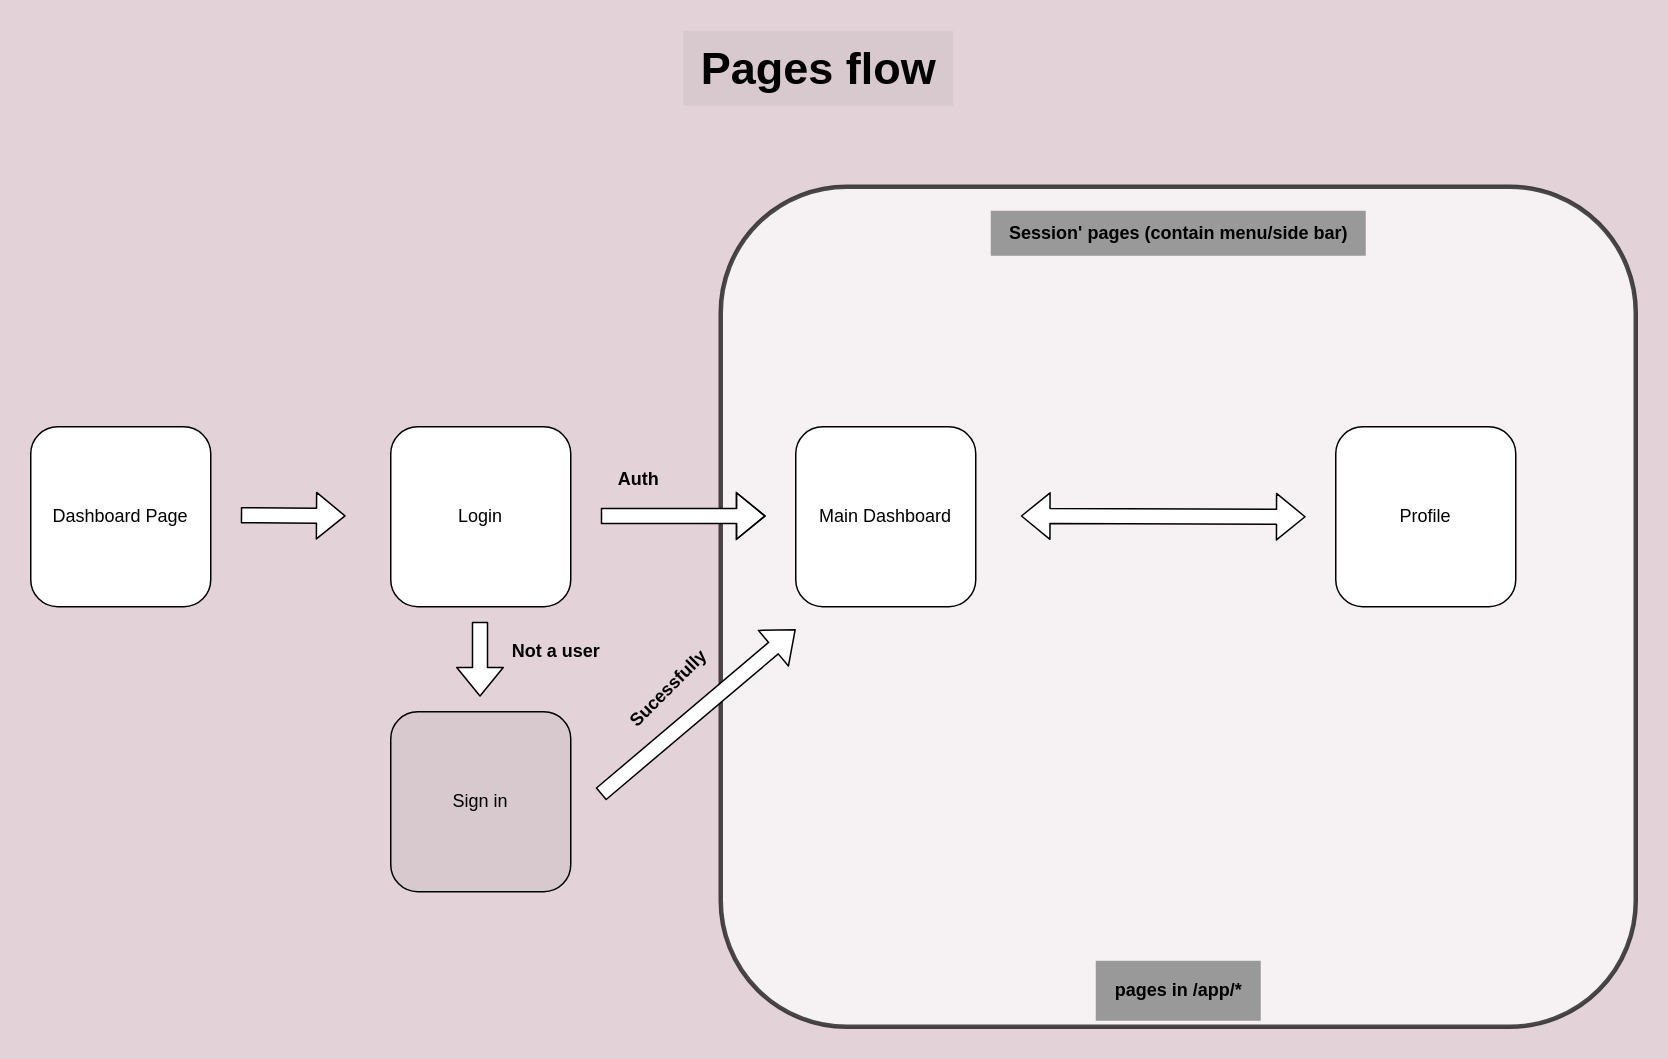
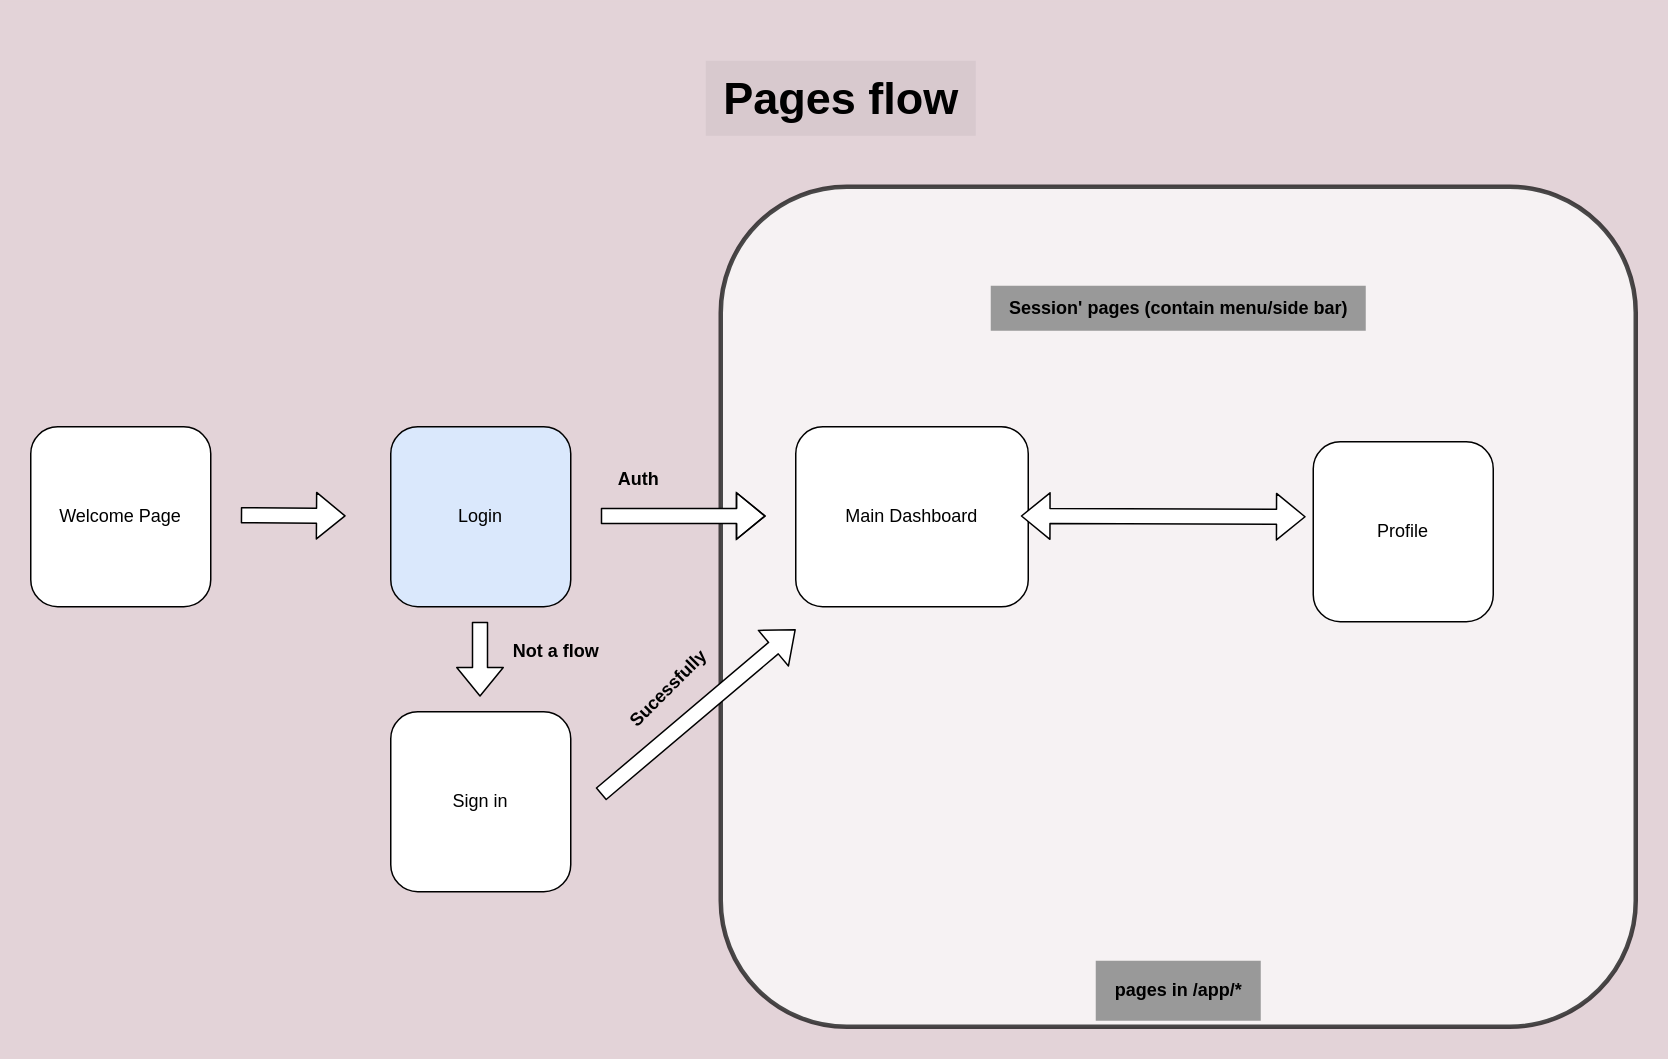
- <mxCell id="12" value="&lt;font style=&quot;font-size: 30px;&quot; color=&quot;#000000&quot;&gt;Pages flow&lt;br&gt;&lt;/font&gt;" style="text;html=1;align=center;verticalAlign=middle;resizable=0;points=[];autosize=1;strokeColor=none;fillColor=#d8c9ce;shadow=0;strokeWidth=3;fontStyle=1" parent="1" vertex="1"><mxGeometry x="455" y="20" width="180" height="50" as="geometry" /></mxCell>
+ <mxCell id="12" value="&lt;font style=&quot;font-size: 30px;&quot; color=&quot;#000000&quot;&gt;Pages flow&lt;br&gt;&lt;/font&gt;" style="text;html=1;align=center;verticalAlign=middle;resizable=0;points=[];autosize=1;strokeColor=none;fillColor=#d8c9ce;shadow=0;strokeWidth=3;fontStyle=1" parent="1" vertex="1"><mxGeometry x="470" y="40" width="180" height="50" as="geometry" /></mxCell>
- <mxCell id="11" value="&lt;b&gt;Session' pages (contain menu/side bar)&lt;br&gt;&lt;/b&gt;" style="text;html=1;align=center;verticalAlign=middle;resizable=0;points=[];autosize=1;strokeColor=none;fillColor=#999999;fontColor=#000000;labelBackgroundColor=none;labelBorderColor=none;" parent="1" vertex="1"><mxGeometry x="660" y="140" width="250" height="30" as="geometry" /></mxCell>
+ <mxCell id="11" value="&lt;b&gt;Session' pages (contain menu/side bar)&lt;br&gt;&lt;/b&gt;" style="text;html=1;align=center;verticalAlign=middle;resizable=0;points=[];autosize=1;strokeColor=none;fillColor=#999999;fontColor=#000000;labelBackgroundColor=none;labelBorderColor=none;" parent="1" vertex="1"><mxGeometry x="660" y="190" width="250" height="30" as="geometry" /></mxCell>
- <mxCell id="8" value="Dashboard Page" style="rounded=1;whiteSpace=wrap;html=1;" parent="1" vertex="1"><mxGeometry x="20" y="284" width="120" height="120" as="geometry" /></mxCell>
+ <mxCell id="8" value="Welcome Page" style="rounded=1;whiteSpace=wrap;html=1;" parent="1" vertex="1"><mxGeometry x="20" y="284" width="120" height="120" as="geometry" /></mxCell>
- <mxCell id="3" value="Login" style="rounded=1;whiteSpace=wrap;html=1;" parent="1" vertex="1"><mxGeometry x="260" y="284" width="120" height="120" as="geometry" /></mxCell>
+ <mxCell id="3" value="Login" style="rounded=1;whiteSpace=wrap;html=1;fillColor=#dae8fc;" parent="1" vertex="1"><mxGeometry x="260" y="284" width="120" height="120" as="geometry" /></mxCell>
- <mxCell id="13" value="Main Dashboard" style="rounded=1;whiteSpace=wrap;html=1;" parent="1" vertex="1"><mxGeometry x="530" y="284" width="120" height="120" as="geometry" /></mxCell>
+ <mxCell id="13" value="Main Dashboard" style="rounded=1;whiteSpace=wrap;html=1;" parent="1" vertex="1"><mxGeometry x="530" y="284" width="155" height="120" as="geometry" /></mxCell>
- <mxCell id="15" value="Profile" style="rounded=1;whiteSpace=wrap;html=1;" parent="1" vertex="1"><mxGeometry x="890" y="284" width="120" height="120" as="geometry" /></mxCell>
+ <mxCell id="15" value="Profile" style="rounded=1;whiteSpace=wrap;html=1;" parent="1" vertex="1"><mxGeometry x="875" y="294" width="120" height="120" as="geometry" /></mxCell>
- <mxCell id="7" value="&lt;font color=&quot;#000000&quot;&gt;Not a user&lt;/font&gt;" style="text;html=1;align=center;verticalAlign=middle;resizable=0;points=[];autosize=1;strokeColor=none;fillColor=none;shadow=0;strokeWidth=3;fontStyle=1" parent="1" vertex="1"><mxGeometry x="330" y="419" width="80" height="30" as="geometry" /></mxCell>
+ <mxCell id="7" value="&lt;font color=&quot;#000000&quot;&gt;Not a flow&lt;/font&gt;" style="text;html=1;align=center;verticalAlign=middle;resizable=0;points=[];autosize=1;strokeColor=none;fillColor=none;shadow=0;strokeWidth=3;fontStyle=1" parent="1" vertex="1"><mxGeometry x="330" y="419" width="80" height="30" as="geometry" /></mxCell>
- <mxCell id="6" value="Sign in" style="rounded=1;whiteSpace=wrap;html=1;fillColor=#d8c9ce;" parent="1" vertex="1"><mxGeometry x="260" y="474" width="120" height="120" as="geometry" /></mxCell>
+ <mxCell id="6" value="Sign in" style="rounded=1;whiteSpace=wrap;html=1;" parent="1" vertex="1"><mxGeometry x="260" y="474" width="120" height="120" as="geometry" /></mxCell>
